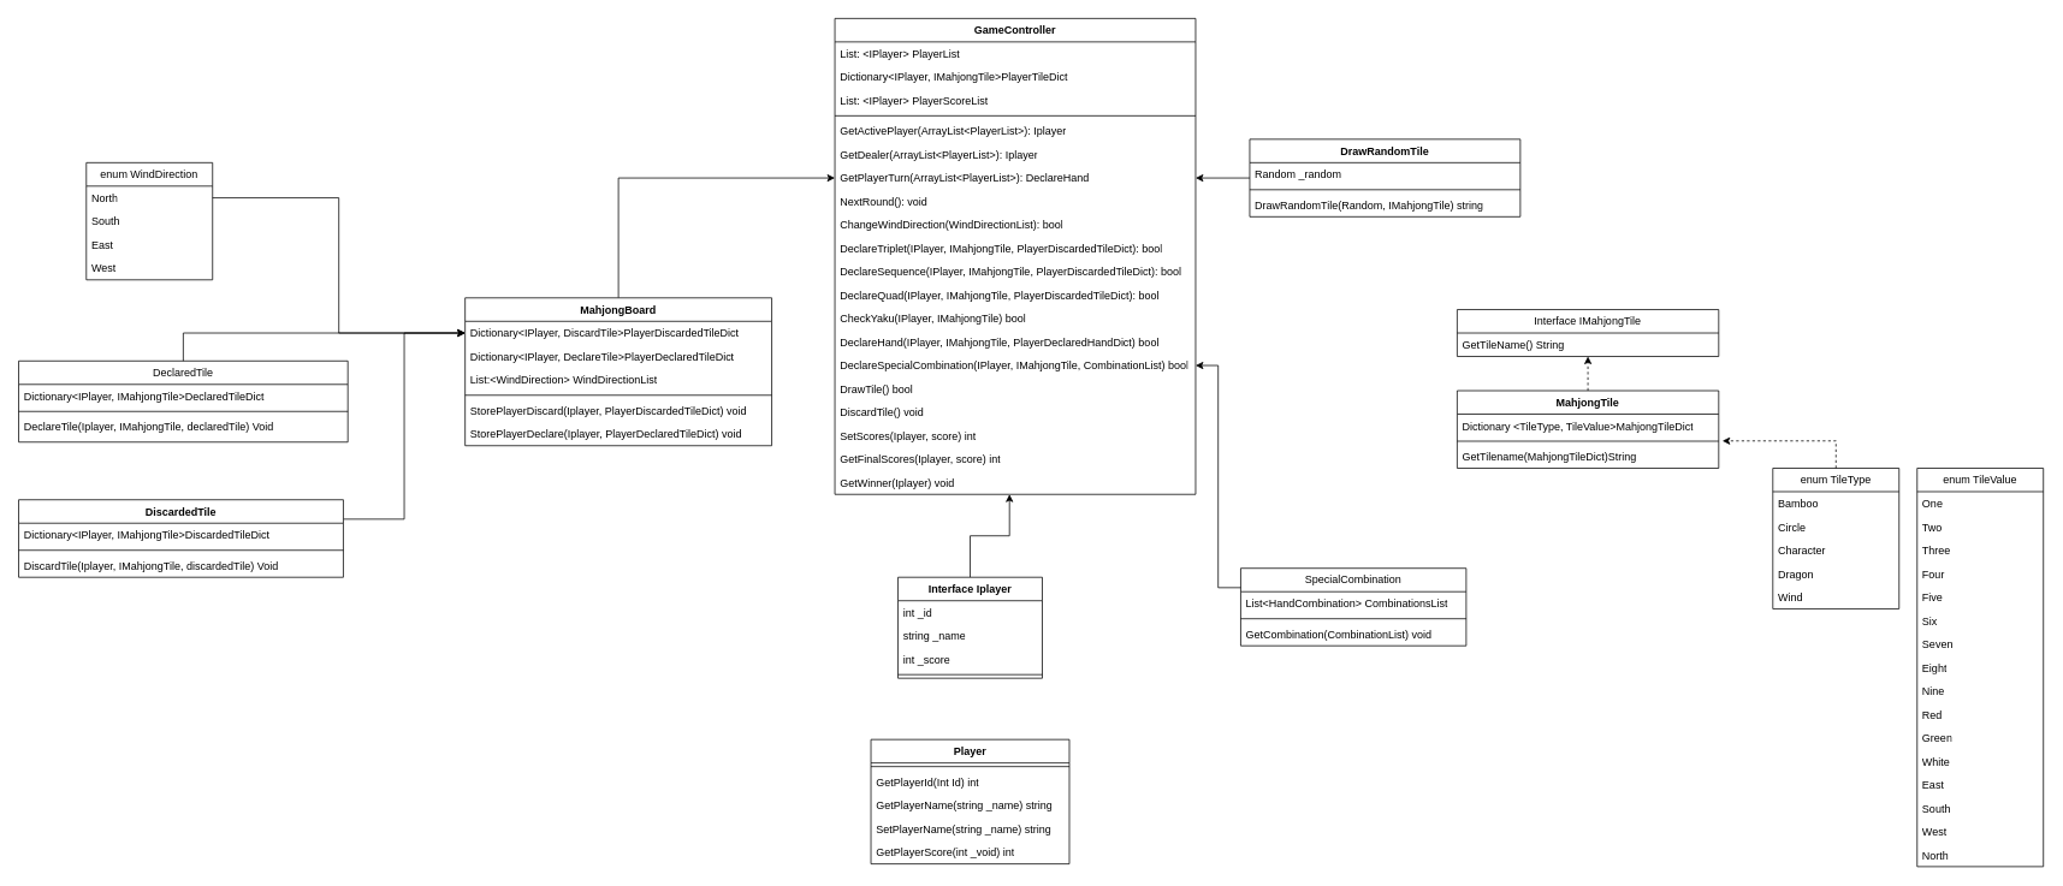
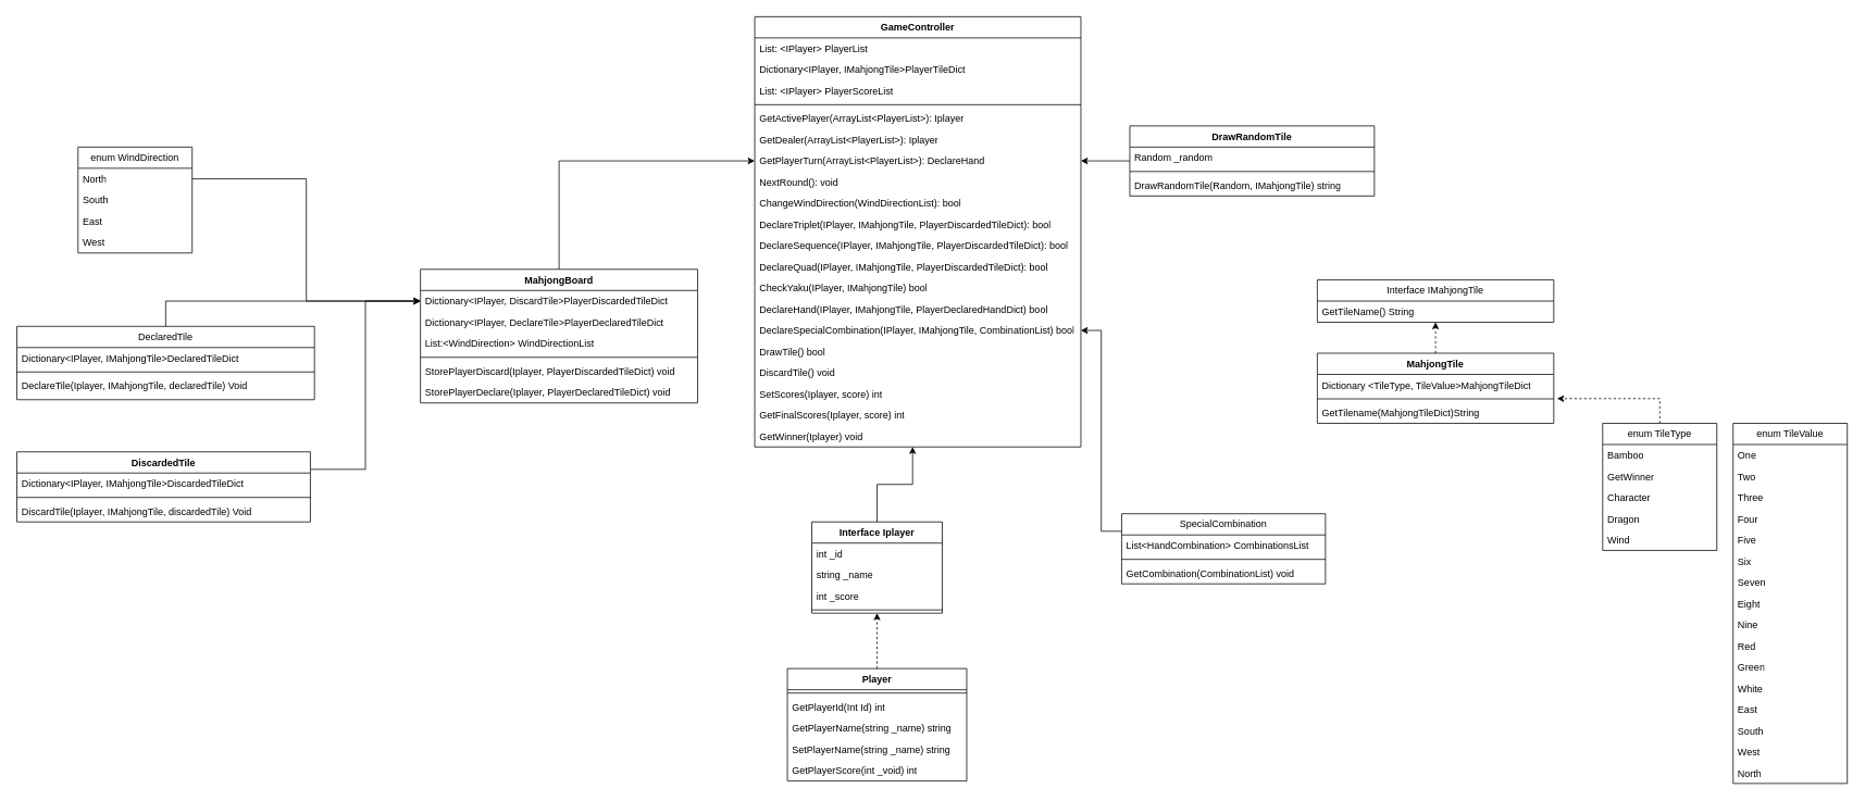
- <mxCell id="54" value="Circle" style="text;strokeColor=none;fillColor=none;align=left;verticalAlign=top;spacingLeft=4;spacingRight=4;overflow=hidden;rotatable=0;points=[[0,0.5],[1,0.5]];portConstraint=eastwest;whiteSpace=wrap;html=1;" parent="52" vertex="1"><mxGeometry y="52" width="140" height="26" as="geometry" /></mxCell>
+ <mxCell id="54" value="GetWinner" style="text;strokeColor=none;fillColor=none;align=left;verticalAlign=top;spacingLeft=4;spacingRight=4;overflow=hidden;rotatable=0;points=[[0,0.5],[1,0.5]];portConstraint=eastwest;whiteSpace=wrap;html=1;" parent="52" vertex="1"><mxGeometry y="52" width="140" height="26" as="geometry" /></mxCell>
+ <mxCell id="37" style="edgeStyle=orthogonalEdgeStyle;rounded=0;orthogonalLoop=1;jettySize=auto;html=1;exitX=0.5;exitY=0;exitDx=0;exitDy=0;entryX=0.5;entryY=1;entryDx=0;entryDy=0;dashed=1;" parent="1" source="38" target="32" edge="1"><mxGeometry relative="1" as="geometry" /></mxCell>
